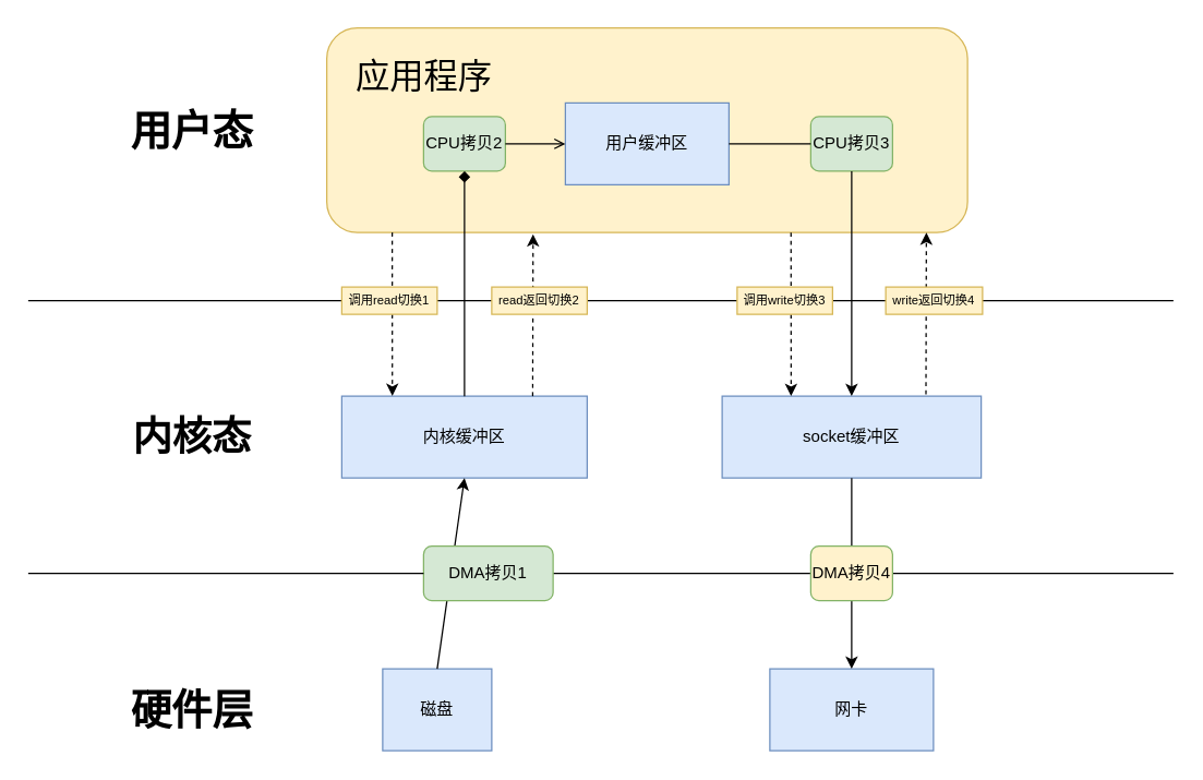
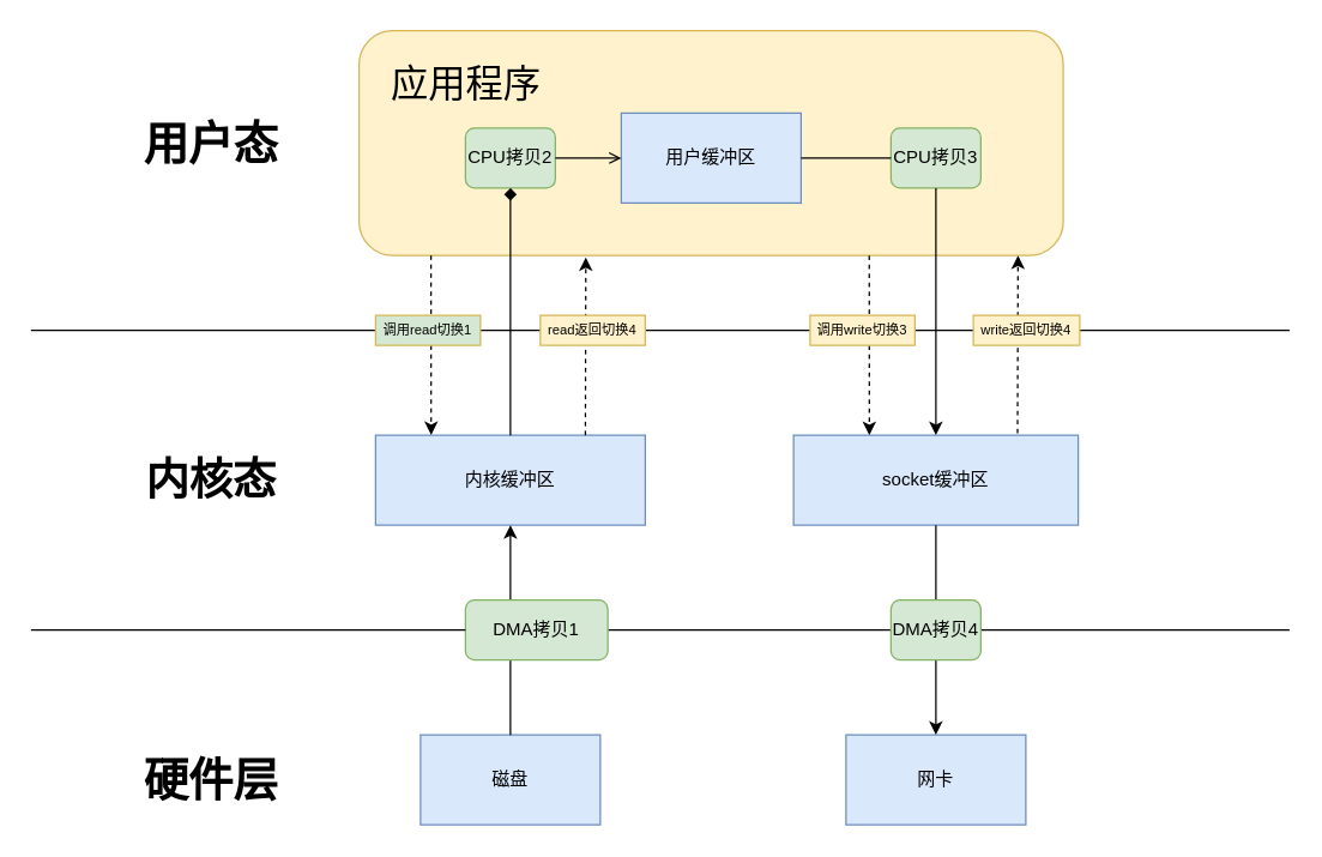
- <mxCell id="32" value="调用read切换1" style="rounded=0;whiteSpace=wrap;html=1;fontSize=9;fillColor=#fff2cc;strokeColor=#d6b656;" vertex="1" parent="1"><mxGeometry x="250" y="210" width="70" height="20" as="geometry" /></mxCell>
+ <mxCell id="32" value="调用read切换1" style="rounded=0;whiteSpace=wrap;html=1;fontSize=9;fillColor=#d5e8d4;strokeColor=#d6b656;" vertex="1" parent="1"><mxGeometry x="250" y="210" width="70" height="20" as="geometry" /></mxCell>
- <mxCell id="33" value="read返回切换2" style="rounded=0;whiteSpace=wrap;html=1;fontSize=9;fillColor=#fff2cc;strokeColor=#d6b656;" vertex="1" parent="1"><mxGeometry x="360" y="210" width="70" height="20" as="geometry" /></mxCell>
+ <mxCell id="33" value="read返回切换4" style="rounded=0;whiteSpace=wrap;html=1;fontSize=9;fillColor=#fff2cc;strokeColor=#d6b656;" vertex="1" parent="1"><mxGeometry x="360" y="210" width="70" height="20" as="geometry" /></mxCell>
- <mxCell id="14" value="DMA拷贝4" style="rounded=1;whiteSpace=wrap;html=1;fillColor=#fff2cc;strokeColor=#82b366;" vertex="1" parent="1"><mxGeometry x="594" y="400" width="60" height="40" as="geometry" /></mxCell>
+ <mxCell id="14" value="DMA拷贝4" style="rounded=1;whiteSpace=wrap;html=1;fillColor=#d5e8d4;strokeColor=#82b366;" vertex="1" parent="1"><mxGeometry x="594" y="400" width="60" height="40" as="geometry" /></mxCell>
- <mxCell id="6" value="磁盘" style="rounded=0;whiteSpace=wrap;html=1;fillColor=#dae8fc;strokeColor=#6c8ebf;" vertex="1" parent="1"><mxGeometry x="280" y="490" width="80" height="60" as="geometry" /></mxCell>
+ <mxCell id="6" value="磁盘" style="rounded=0;whiteSpace=wrap;html=1;fillColor=#dae8fc;strokeColor=#6c8ebf;" vertex="1" parent="1"><mxGeometry x="280" y="490" width="120" height="60" as="geometry" /></mxCell>
